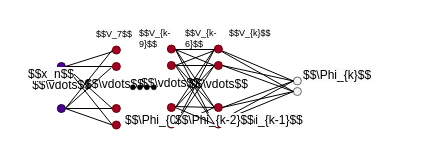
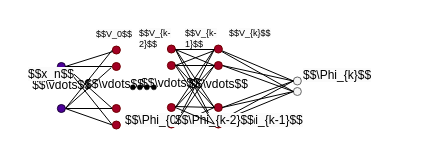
- <mxCell id="49" value="&lt;span style=&quot;color: rgb(0, 0, 0); font-family: Helvetica; font-size: 9px; font-style: normal; font-variant-ligatures: normal; font-variant-caps: normal; font-weight: 400; letter-spacing: normal; orphans: 2; text-align: center; text-indent: 0px; text-transform: none; widows: 2; word-spacing: 0px; -webkit-text-stroke-width: 0px; background-color: rgb(251, 251, 251); text-decoration-thickness: initial; text-decoration-style: initial; text-decoration-color: initial; float: none; display: inline !important;&quot;&gt;$$V_7$$&lt;/span&gt;" style="text;whiteSpace=wrap;html=1;fontSize=9;" parent="1" vertex="1"><mxGeometry x="93.87" y="21.79" width="50" height="50" as="geometry" /></mxCell>
+ <mxCell id="49" value="&lt;span style=&quot;color: rgb(0, 0, 0); font-family: Helvetica; font-size: 9px; font-style: normal; font-variant-ligatures: normal; font-variant-caps: normal; font-weight: 400; letter-spacing: normal; orphans: 2; text-align: center; text-indent: 0px; text-transform: none; widows: 2; word-spacing: 0px; -webkit-text-stroke-width: 0px; background-color: rgb(251, 251, 251); text-decoration-thickness: initial; text-decoration-style: initial; text-decoration-color: initial; float: none; display: inline !important;&quot;&gt;$$V_0$$&lt;/span&gt;" style="text;whiteSpace=wrap;html=1;fontSize=9;" parent="1" vertex="1"><mxGeometry x="93.87" y="21.79" width="50" height="50" as="geometry" /></mxCell>
- <mxCell id="52" value="&lt;span style=&quot;color: rgb(0, 0, 0); font-family: Helvetica; font-size: 9px; font-style: normal; font-variant-ligatures: normal; font-variant-caps: normal; font-weight: 400; letter-spacing: normal; orphans: 2; text-align: center; text-indent: 0px; text-transform: none; widows: 2; word-spacing: 0px; -webkit-text-stroke-width: 0px; background-color: rgb(251, 251, 251); text-decoration-thickness: initial; text-decoration-style: initial; text-decoration-color: initial; float: none; display: inline !important;&quot;&gt;$$V_{k-9}$$&lt;/span&gt;" style="text;whiteSpace=wrap;html=1;fontSize=9;" parent="1" vertex="1"><mxGeometry x="136.87" y="21.29" width="50" height="50" as="geometry" /></mxCell>
+ <mxCell id="52" value="&lt;span style=&quot;color: rgb(0, 0, 0); font-family: Helvetica; font-size: 9px; font-style: normal; font-variant-ligatures: normal; font-variant-caps: normal; font-weight: 400; letter-spacing: normal; orphans: 2; text-align: center; text-indent: 0px; text-transform: none; widows: 2; word-spacing: 0px; -webkit-text-stroke-width: 0px; background-color: rgb(251, 251, 251); text-decoration-thickness: initial; text-decoration-style: initial; text-decoration-color: initial; float: none; display: inline !important;&quot;&gt;$$V_{k-2}$$&lt;/span&gt;" style="text;whiteSpace=wrap;html=1;fontSize=9;" parent="1" vertex="1"><mxGeometry x="136.87" y="21.29" width="50" height="50" as="geometry" /></mxCell>
- <mxCell id="50" value="&lt;span style=&quot;color: rgb(0, 0, 0); font-family: Helvetica; font-size: 9px; font-style: normal; font-variant-ligatures: normal; font-variant-caps: normal; font-weight: 400; letter-spacing: normal; orphans: 2; text-align: center; text-indent: 0px; text-transform: none; widows: 2; word-spacing: 0px; -webkit-text-stroke-width: 0px; background-color: rgb(251, 251, 251); text-decoration-thickness: initial; text-decoration-style: initial; text-decoration-color: initial; float: none; display: inline !important;&quot;&gt;$$V_{k-6}$$&lt;/span&gt;" style="text;whiteSpace=wrap;html=1;fontSize=9;" parent="1" vertex="1"><mxGeometry x="182.87" y="20.5" width="50" height="50" as="geometry" /></mxCell>
+ <mxCell id="50" value="&lt;span style=&quot;color: rgb(0, 0, 0); font-family: Helvetica; font-size: 9px; font-style: normal; font-variant-ligatures: normal; font-variant-caps: normal; font-weight: 400; letter-spacing: normal; orphans: 2; text-align: center; text-indent: 0px; text-transform: none; widows: 2; word-spacing: 0px; -webkit-text-stroke-width: 0px; background-color: rgb(251, 251, 251); text-decoration-thickness: initial; text-decoration-style: initial; text-decoration-color: initial; float: none; display: inline !important;&quot;&gt;$$V_{k-1}$$&lt;/span&gt;" style="text;whiteSpace=wrap;html=1;fontSize=9;" parent="1" vertex="1"><mxGeometry x="182.87" y="20.5" width="50" height="50" as="geometry" /></mxCell>
